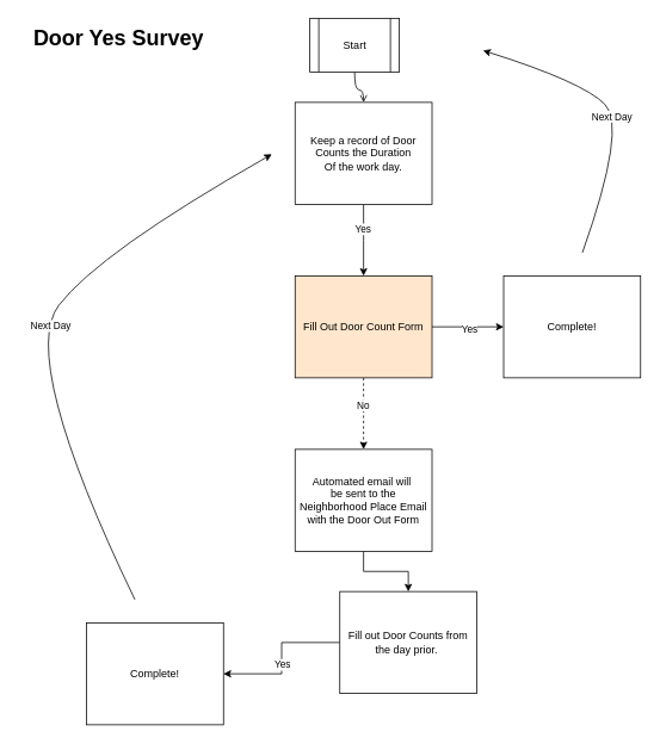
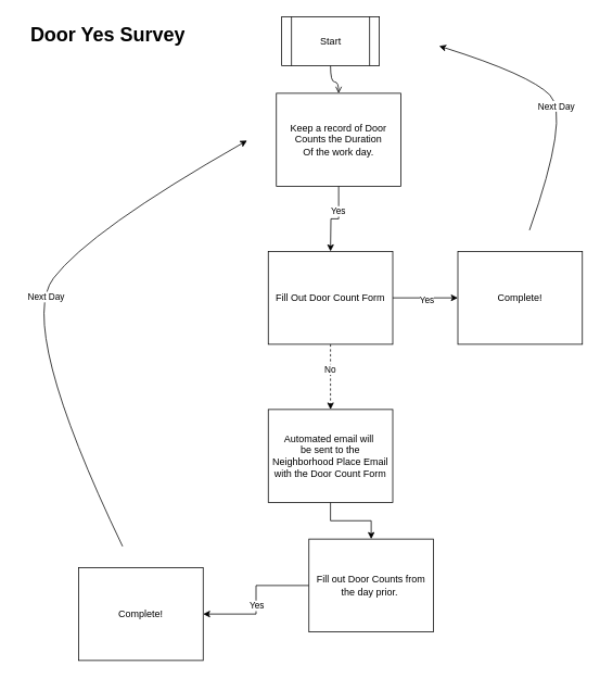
- <mxCell id="21" value="Start" style="shape=process;whiteSpace=wrap;html=1;backgroundOutline=1;" vertex="1" parent="1"><mxGeometry x="345.5" y="20" width="100" height="60" as="geometry" /></mxCell>
+ <mxCell id="21" value="Start" style="shape=process;whiteSpace=wrap;html=1;backgroundOutline=1;" vertex="1" parent="1"><mxGeometry x="345.5" width="120" height="60" as="geometry" y="20" /></mxCell>
- <mxCell id="4" value="Keep a record of Door&lt;div&gt;Counts the Duration&lt;/div&gt;&lt;div&gt;Of the work day.&lt;/div&gt;" style="rounded=0;whiteSpace=wrap;html=1;" vertex="1" parent="1"><mxGeometry x="329" y="114" width="153" height="114" as="geometry" /></mxCell>
+ <mxCell id="4" value="Keep a record of Door&lt;div&gt;Counts the Duration&lt;/div&gt;&lt;div&gt;Of the work day.&lt;/div&gt;" style="rounded=0;whiteSpace=wrap;html=1;" vertex="1" parent="1"><mxGeometry x="339" y="114" width="153" height="114" as="geometry" /></mxCell>
- <mxCell id="9" value="Fill Out Door Count Form" style="rounded=0;whiteSpace=wrap;html=1;fillColor=#ffe6cc;" vertex="1" parent="1"><mxGeometry x="329" y="308" width="153" height="114" as="geometry" /></mxCell>
+ <mxCell id="9" value="Fill Out Door Count Form" style="rounded=0;whiteSpace=wrap;html=1;" vertex="1" parent="1"><mxGeometry x="329" y="308" width="153" height="114" as="geometry" /></mxCell>
- <mxCell id="12" value="Automated email will&amp;nbsp;&lt;div&gt;be sent to the Neighborhood Place Email with the Door Out Form&lt;/div&gt;" style="rounded=0;whiteSpace=wrap;html=1;" vertex="1" parent="1"><mxGeometry x="329" y="502" width="153" height="114" as="geometry" /></mxCell>
+ <mxCell id="12" value="Automated email will&amp;nbsp;&lt;div&gt;be sent to the Neighborhood Place Email with the Door Count Form&lt;/div&gt;" style="rounded=0;whiteSpace=wrap;html=1;" vertex="1" parent="1"><mxGeometry x="329" y="502" width="153" height="114" as="geometry" /></mxCell>
